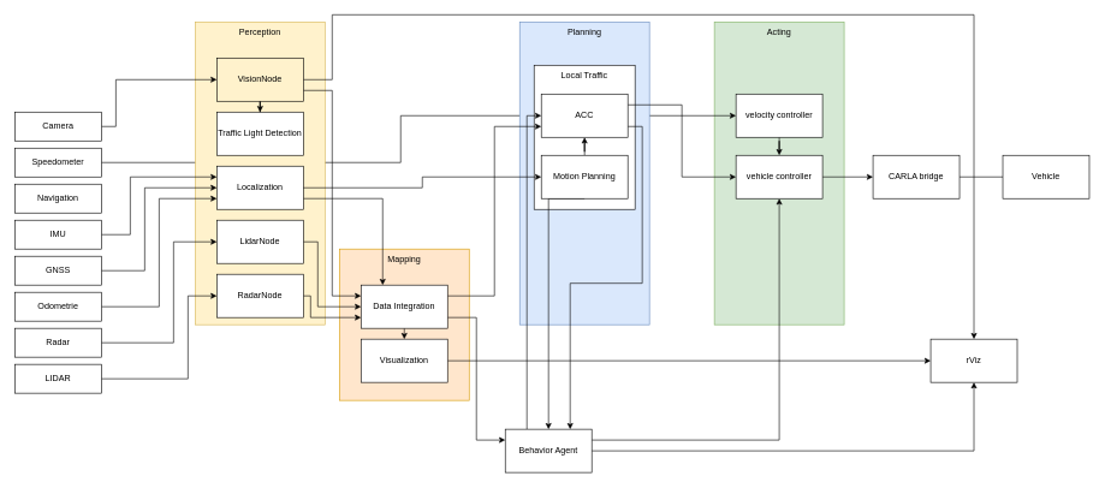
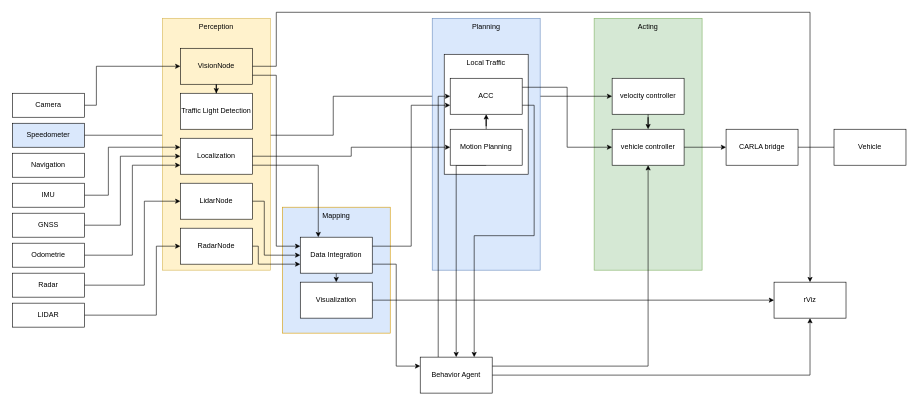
- <mxCell id="7" value="Speedometer" style="rounded=0;whiteSpace=wrap;html=1;" vertex="1" parent="1"><mxGeometry x="20" y="205" width="120" height="40" as="geometry" /></mxCell>
+ <mxCell id="7" value="Speedometer" style="rounded=0;whiteSpace=wrap;html=1;fillColor=#dae8fc;" vertex="1" parent="1"><mxGeometry x="20" y="205" width="120" height="40" as="geometry" /></mxCell>
- <mxCell id="6" value="Mapping" style="rounded=0;whiteSpace=wrap;html=1;verticalAlign=top;fillColor=#ffe6cc;strokeColor=#d79b00;" vertex="1" parent="1"><mxGeometry x="470" y="345" width="180" height="210" as="geometry" /></mxCell>
+ <mxCell id="6" value="Mapping" style="rounded=0;whiteSpace=wrap;html=1;verticalAlign=top;fillColor=#dae8fc;strokeColor=#d79b00;" vertex="1" parent="1"><mxGeometry x="470" y="345" width="180" height="210" as="geometry" /></mxCell>
